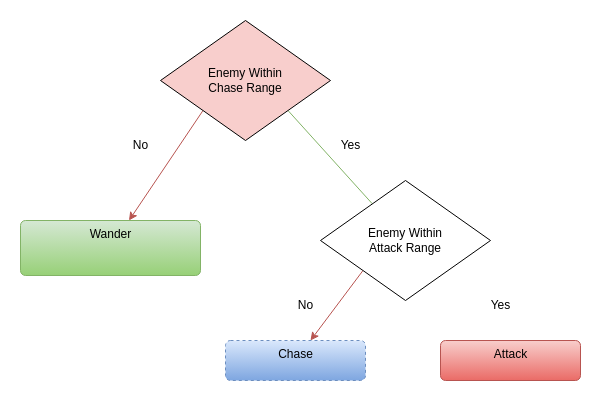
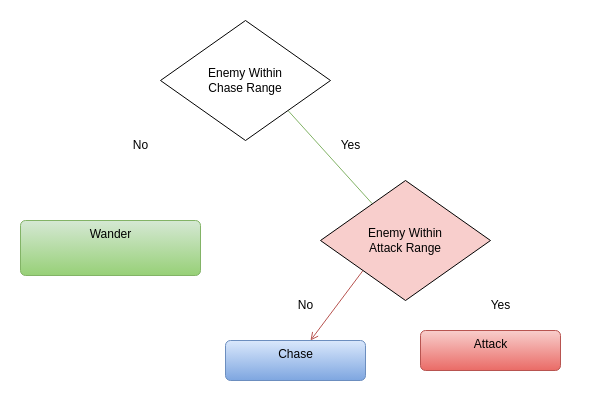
- <mxCell id="4" value="Enemy Within &lt;br&gt;Chase Range" style="rhombus;whiteSpace=wrap;html=1;fillColor=#f8cecc;" vertex="1" parent="1"><mxGeometry x="160" y="20" width="170" height="120" as="geometry" /></mxCell>
+ <mxCell id="4" value="Enemy Within &lt;br&gt;Chase Range" style="rhombus;whiteSpace=wrap;html=1;" vertex="1" parent="1"><mxGeometry x="160" y="20" width="170" height="120" as="geometry" /></mxCell>
- <mxCell id="3" style="rounded=0;orthogonalLoop=1;jettySize=auto;html=1;exitX=0;exitY=1;exitDx=0;exitDy=0;fillColor=#f8cecc;strokeColor=#b85450;" edge="1" parent="1" source="4" target="5"><mxGeometry relative="1" as="geometry" /></mxCell>
- <mxCell id="9" value="Enemy Within &lt;br&gt;Attack Range" style="rhombus;whiteSpace=wrap;html=1;" vertex="1" parent="1"><mxGeometry x="320" y="180" width="170" height="120" as="geometry" /></mxCell>
+ <mxCell id="9" value="Enemy Within &lt;br&gt;Attack Range" style="rhombus;whiteSpace=wrap;html=1;fillColor=#f8cecc;" vertex="1" parent="1"><mxGeometry x="320" y="180" width="170" height="120" as="geometry" /></mxCell>
- <mxCell id="8" style="edgeStyle=none;rounded=0;orthogonalLoop=1;jettySize=auto;html=1;exitX=0;exitY=1;exitDx=0;exitDy=0;fillColor=#f8cecc;strokeColor=#b85450;" edge="1" parent="1" source="9" target="6"><mxGeometry relative="1" as="geometry" /></mxCell>
+ <mxCell id="8" style="edgeStyle=none;rounded=0;orthogonalLoop=1;jettySize=auto;html=1;exitX=0;exitY=1;exitDx=0;exitDy=0;fillColor=#f8cecc;strokeColor=#b85450;endArrow=open;" edge="1" parent="1" source="9" target="6"><mxGeometry relative="1" as="geometry" /></mxCell>
- <mxCell id="6" value="Chase" style="html=1;align=center;verticalAlign=top;rounded=1;absoluteArcSize=1;arcSize=10;dashed=1;fillColor=#dae8fc;gradientColor=#7ea6e0;strokeColor=#6c8ebf;" vertex="1" parent="1"><mxGeometry x="225" y="340" width="140" height="40" as="geometry" /></mxCell>
+ <mxCell id="6" value="Chase" style="html=1;align=center;verticalAlign=top;rounded=1;absoluteArcSize=1;arcSize=10;dashed=0;fillColor=#dae8fc;gradientColor=#7ea6e0;strokeColor=#6c8ebf;" vertex="1" parent="1"><mxGeometry x="225" y="340" width="140" height="40" as="geometry" /></mxCell>
- <mxCell id="7" value="Attack" style="html=1;align=center;verticalAlign=top;rounded=1;absoluteArcSize=1;arcSize=10;dashed=0;fillColor=#f8cecc;strokeColor=#b85450;gradientColor=#ea6b66;" vertex="1" parent="1"><mxGeometry x="440" y="340" width="140" height="40" as="geometry" /></mxCell>
+ <mxCell id="7" value="Attack" style="html=1;align=center;verticalAlign=top;rounded=1;absoluteArcSize=1;arcSize=10;dashed=0;fillColor=#f8cecc;strokeColor=#b85450;gradientColor=#ea6b66;" vertex="1" parent="1"><mxGeometry x="420" y="330" width="140" height="40" as="geometry" /></mxCell>
